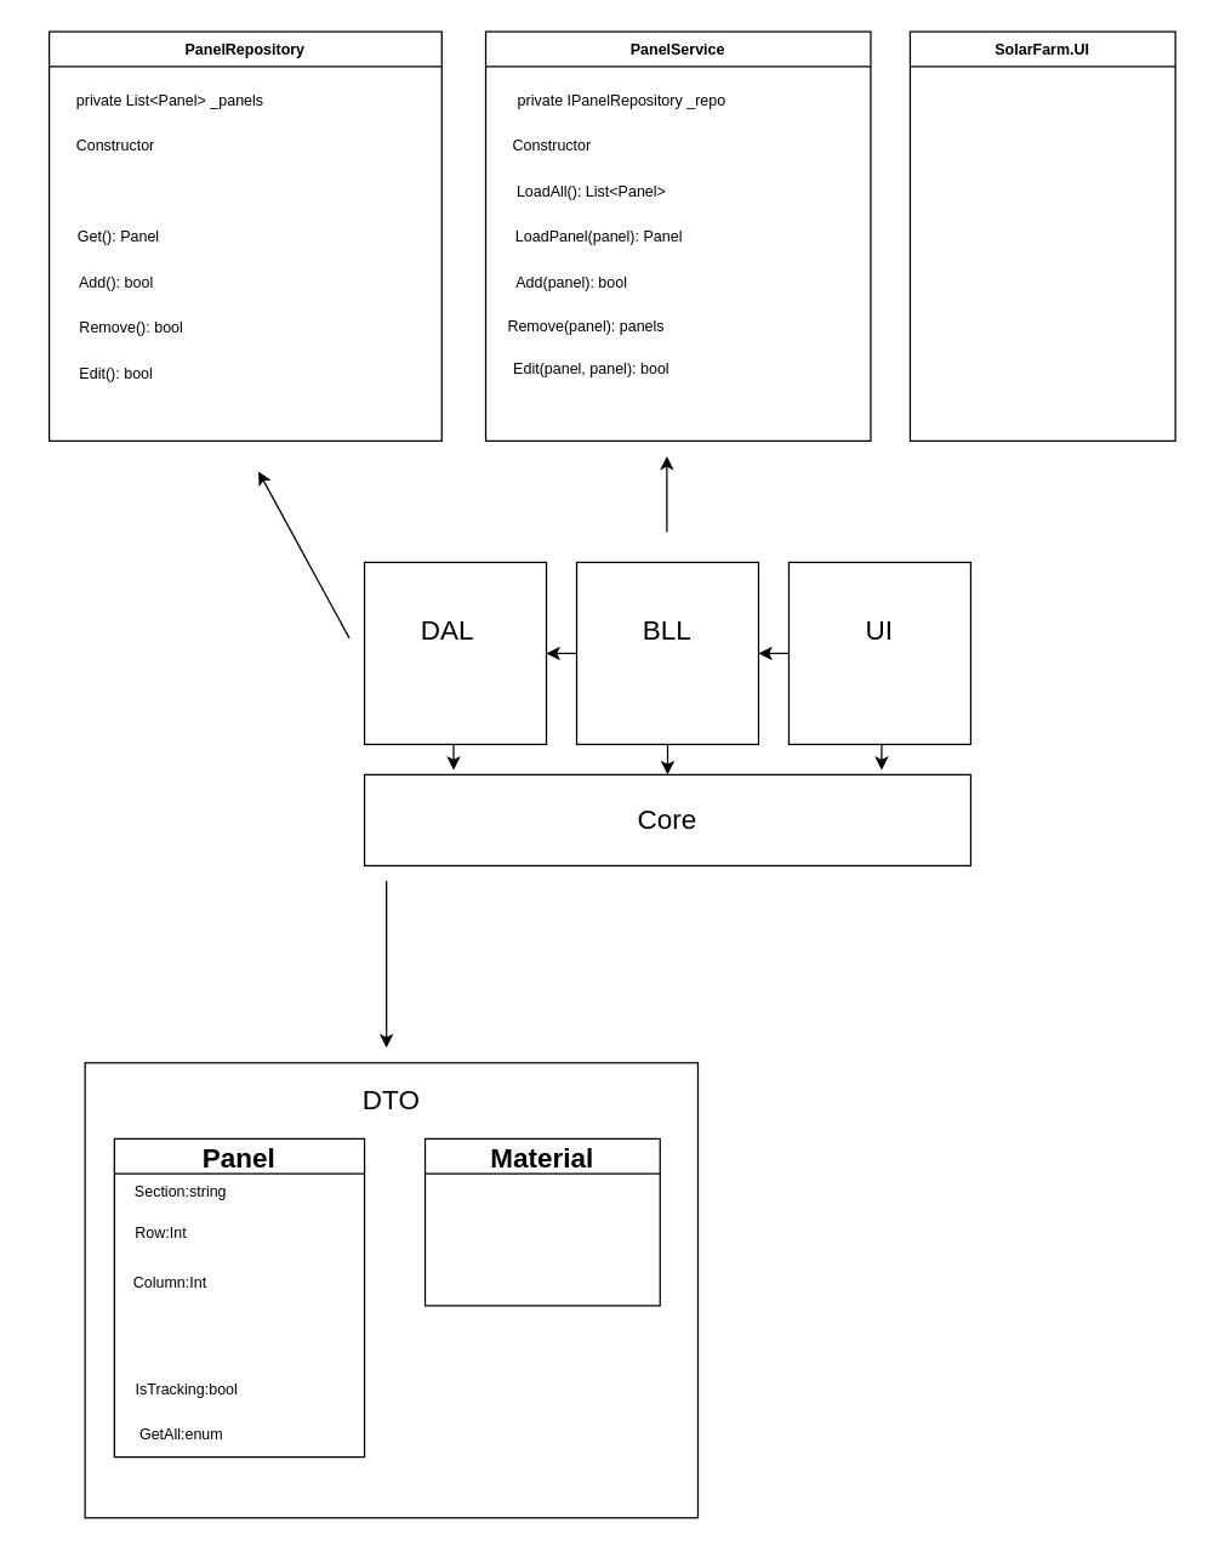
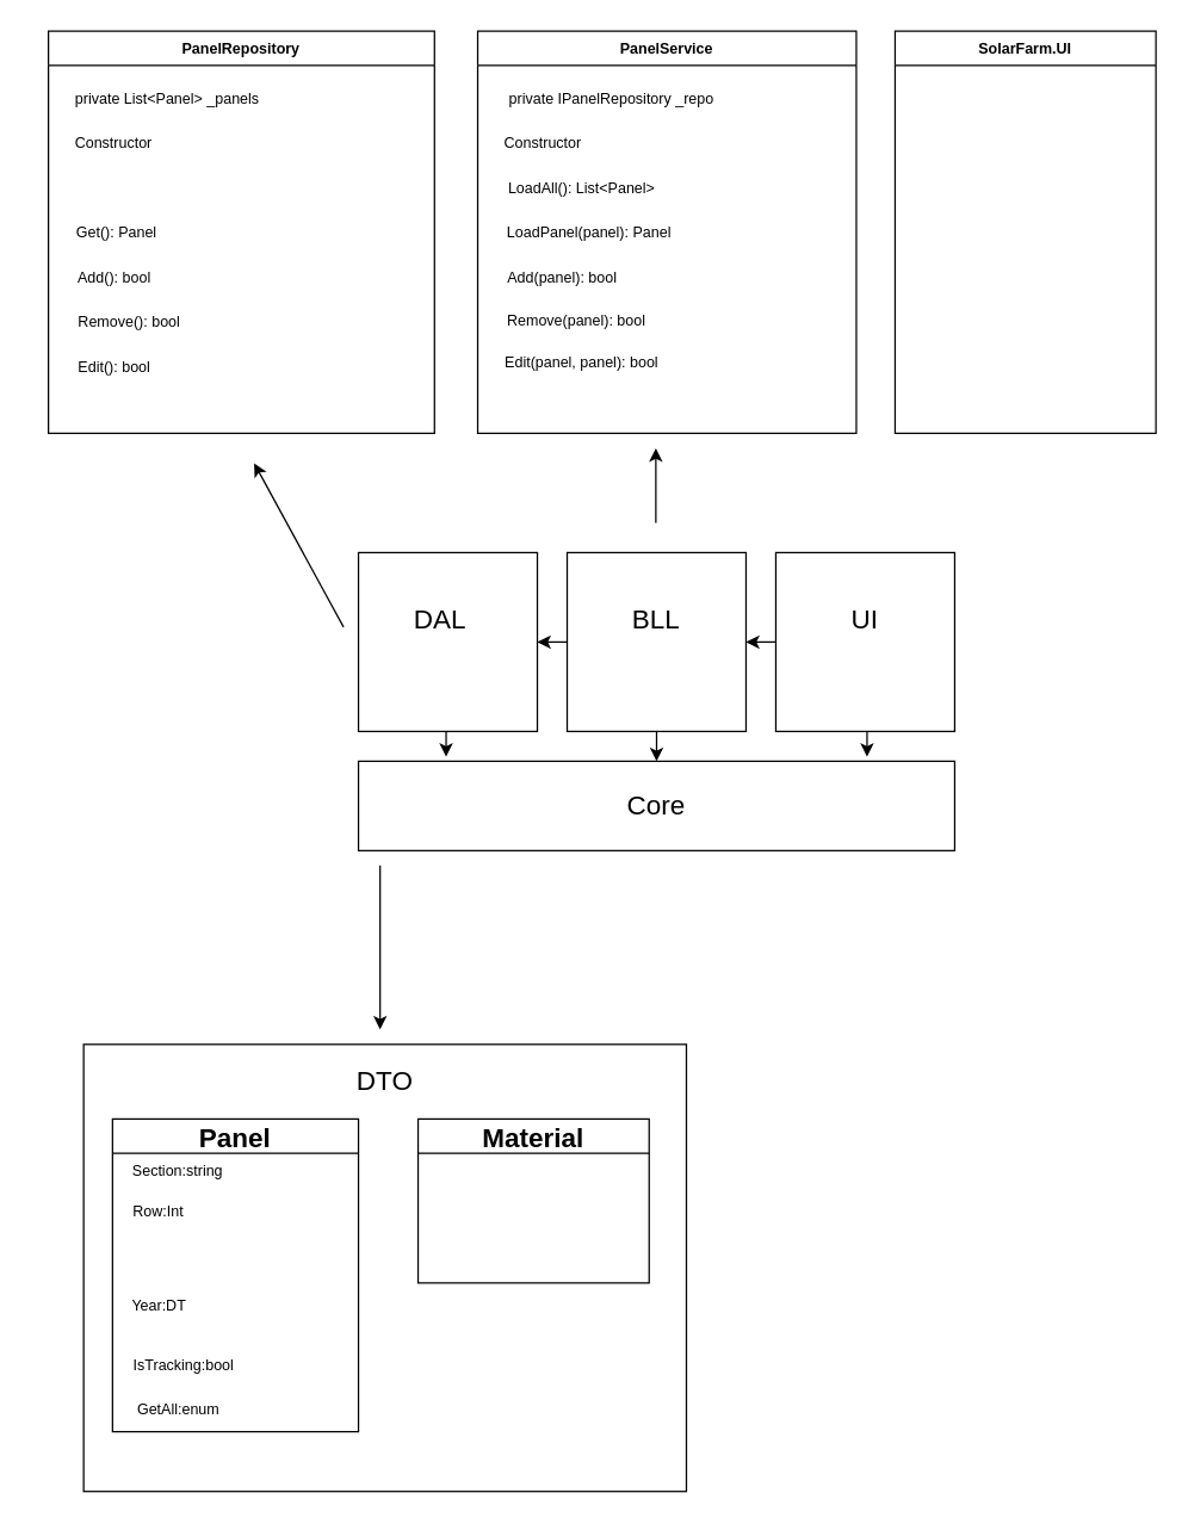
- <mxCell id="42" value="Remove(panel): panels" style="text;html=1;strokeColor=none;fillColor=none;align=center;verticalAlign=middle;whiteSpace=wrap;rounded=0;fontSize=10;" parent="1" vertex="1"><mxGeometry x="332" y="190" width="109" height="47" as="geometry" /></mxCell>
+ <mxCell id="42" value="Remove(panel): bool" style="text;html=1;strokeColor=none;fillColor=none;align=center;verticalAlign=middle;whiteSpace=wrap;rounded=0;fontSize=10;" parent="1" vertex="1"><mxGeometry x="332" y="190" width="109" height="47" as="geometry" /></mxCell>
- <mxCell id="24" value="&lt;span style=&quot;font-size: 10px&quot;&gt;Column:Int&lt;/span&gt;" style="text;html=1;strokeColor=none;fillColor=none;align=center;verticalAlign=middle;whiteSpace=wrap;rounded=0;" parent="1" vertex="1"><mxGeometry x="85" y="830" width="54" height="30" as="geometry" /></mxCell>
+ <mxCell id="25" value="&lt;span style=&quot;font-size: 10px&quot;&gt;Year:DT&lt;/span&gt;" style="text;html=1;strokeColor=none;fillColor=none;align=center;verticalAlign=middle;whiteSpace=wrap;rounded=0;" parent="1" vertex="1"><mxGeometry x="75" y="860" width="63" height="30" as="geometry" /></mxCell>
